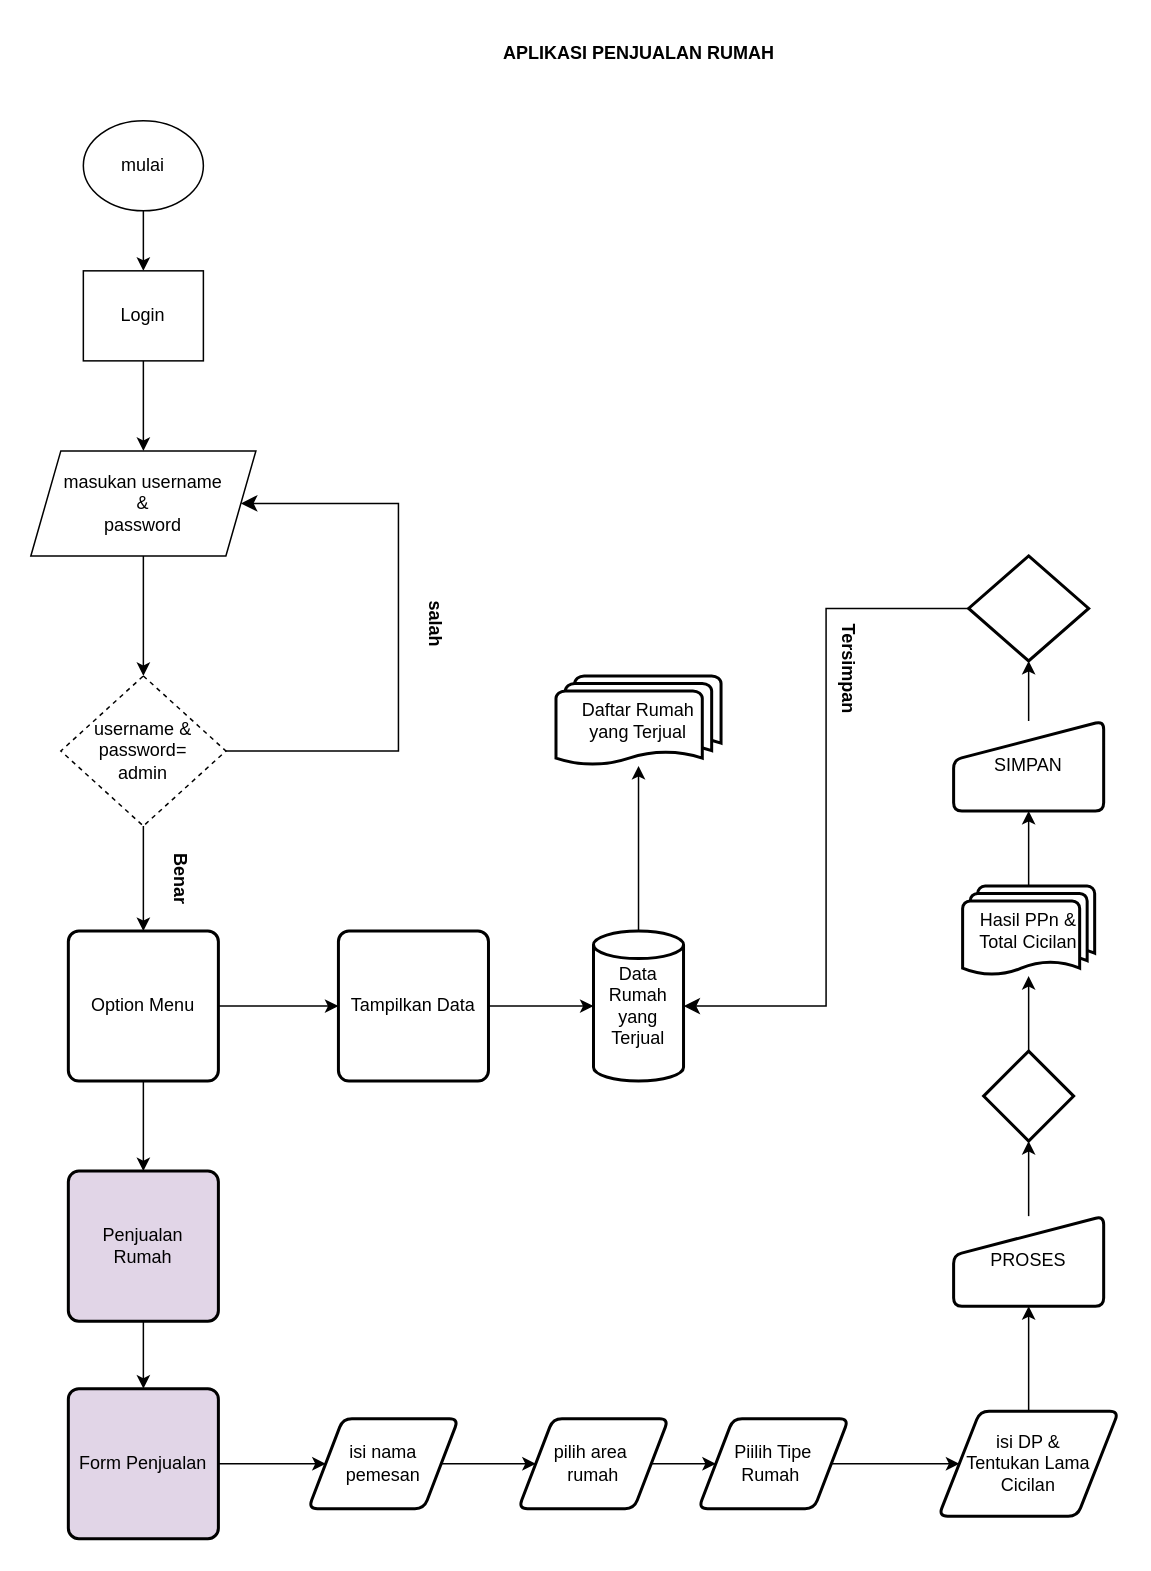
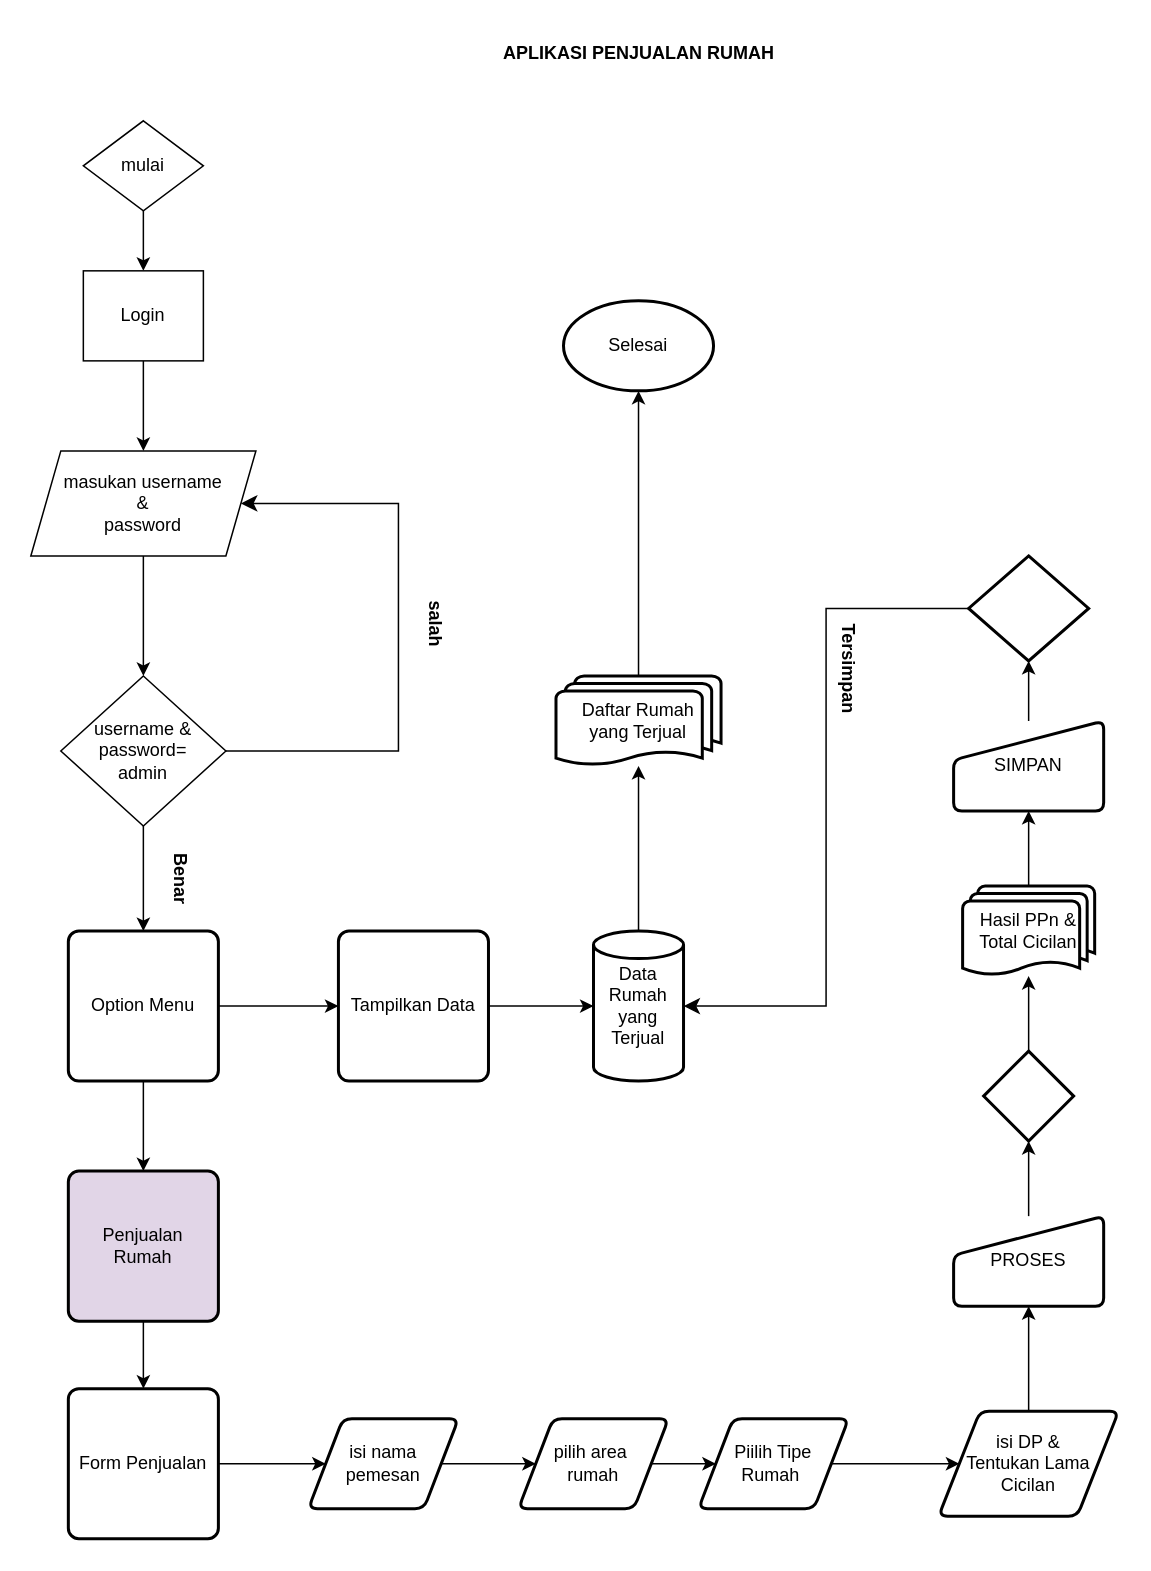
- <mxCell id="3" value="mulai" style="ellipse;whiteSpace=wrap;html=1;" parent="1" vertex="1"><mxGeometry x="55" y="80" width="80" height="60" as="geometry" /></mxCell>
+ <mxCell id="3" value="mulai" style="rhombus;whiteSpace=wrap;html=1;" parent="1" vertex="1"><mxGeometry x="55" y="80" width="80" height="60" as="geometry" /></mxCell>
+ <mxCell id="44" value="Selesai" style="strokeWidth=2;html=1;shape=mxgraph.flowchart.start_1;whiteSpace=wrap;" vertex="1" parent="1"><mxGeometry x="375" y="200" width="100" height="60" as="geometry" /></mxCell>
+ <mxCell id="42" value="" style="edgeStyle=orthogonalEdgeStyle;rounded=0;orthogonalLoop=1;jettySize=auto;html=1;" edge="1" parent="1" source="43" target="44"><mxGeometry relative="1" as="geometry" /></mxCell>
- <mxCell id="10" value="username &amp;amp; password=&lt;br&gt;admin" style="rhombus;whiteSpace=wrap;html=1;dashed=1;" parent="1" vertex="1"><mxGeometry x="40" y="450" width="110" height="100" as="geometry" /></mxCell>
+ <mxCell id="10" value="username &amp;amp; password=&lt;br&gt;admin" style="rhombus;whiteSpace=wrap;html=1;" parent="1" vertex="1"><mxGeometry x="40" y="450" width="110" height="100" as="geometry" /></mxCell>
- <mxCell id="46" value="Form Penjualan" style="rounded=1;whiteSpace=wrap;html=1;absoluteArcSize=1;arcSize=14;strokeWidth=2;fillColor=#e1d5e7;" vertex="1" parent="1"><mxGeometry x="45" y="925" width="100" height="100" as="geometry" /></mxCell>
+ <mxCell id="46" value="Form Penjualan" style="rounded=1;whiteSpace=wrap;html=1;absoluteArcSize=1;arcSize=14;strokeWidth=2;" vertex="1" parent="1"><mxGeometry x="45" y="925" width="100" height="100" as="geometry" /></mxCell>
